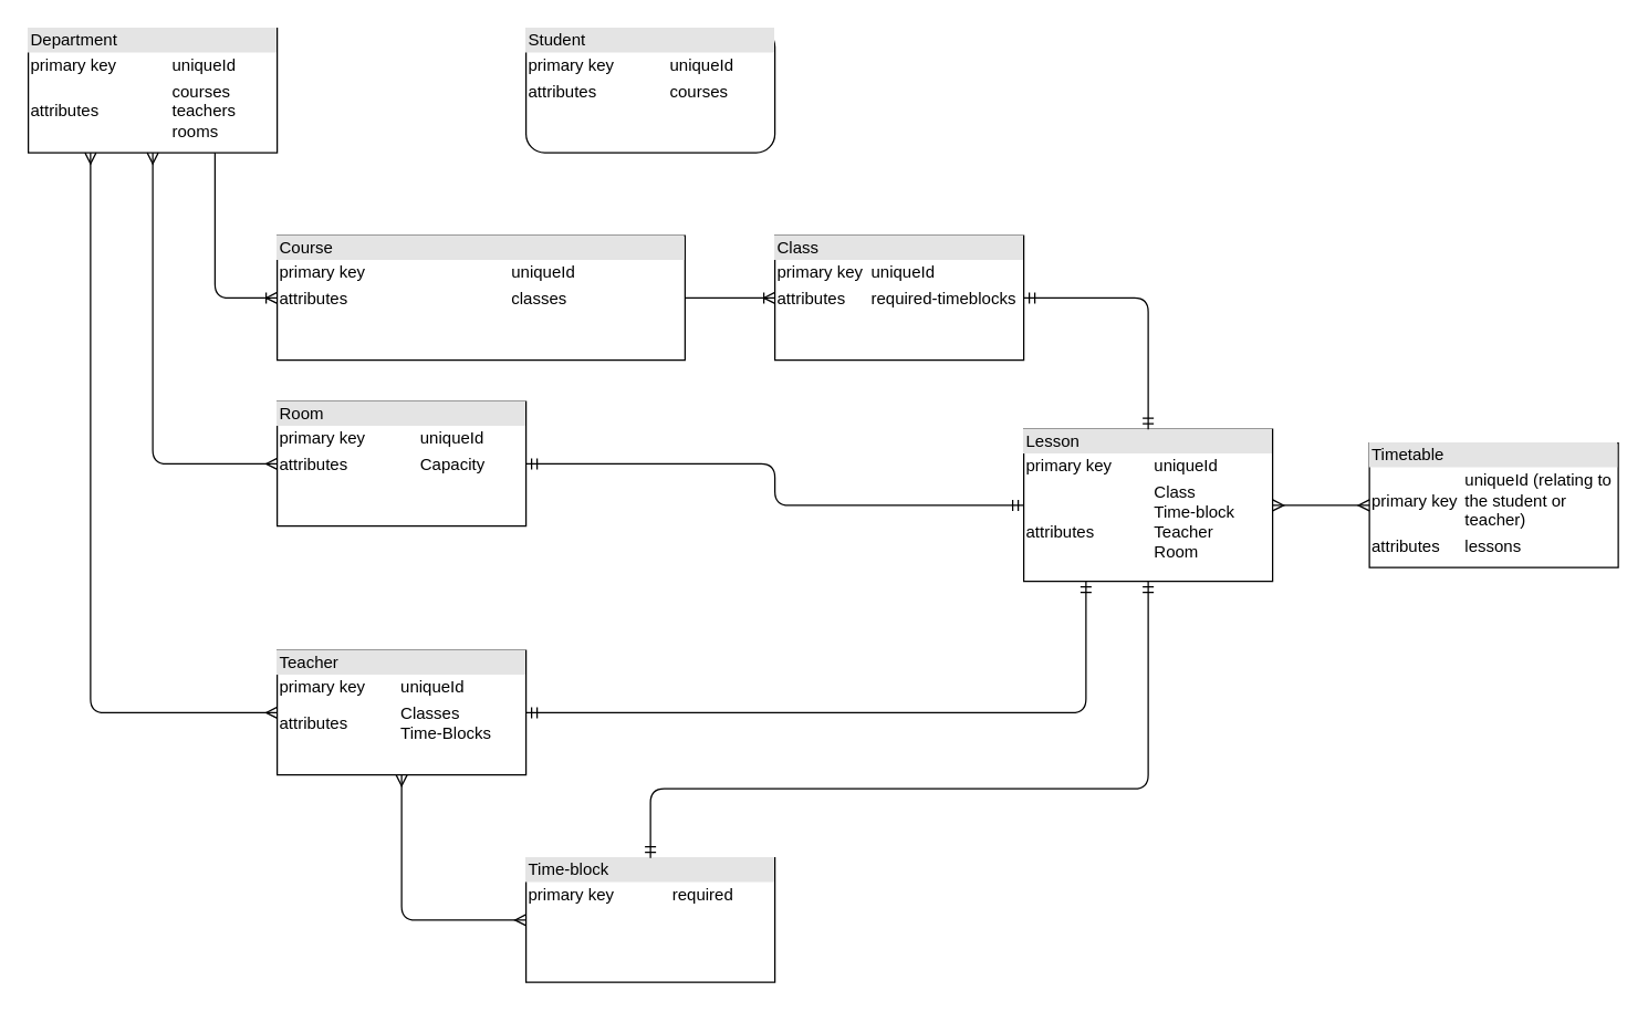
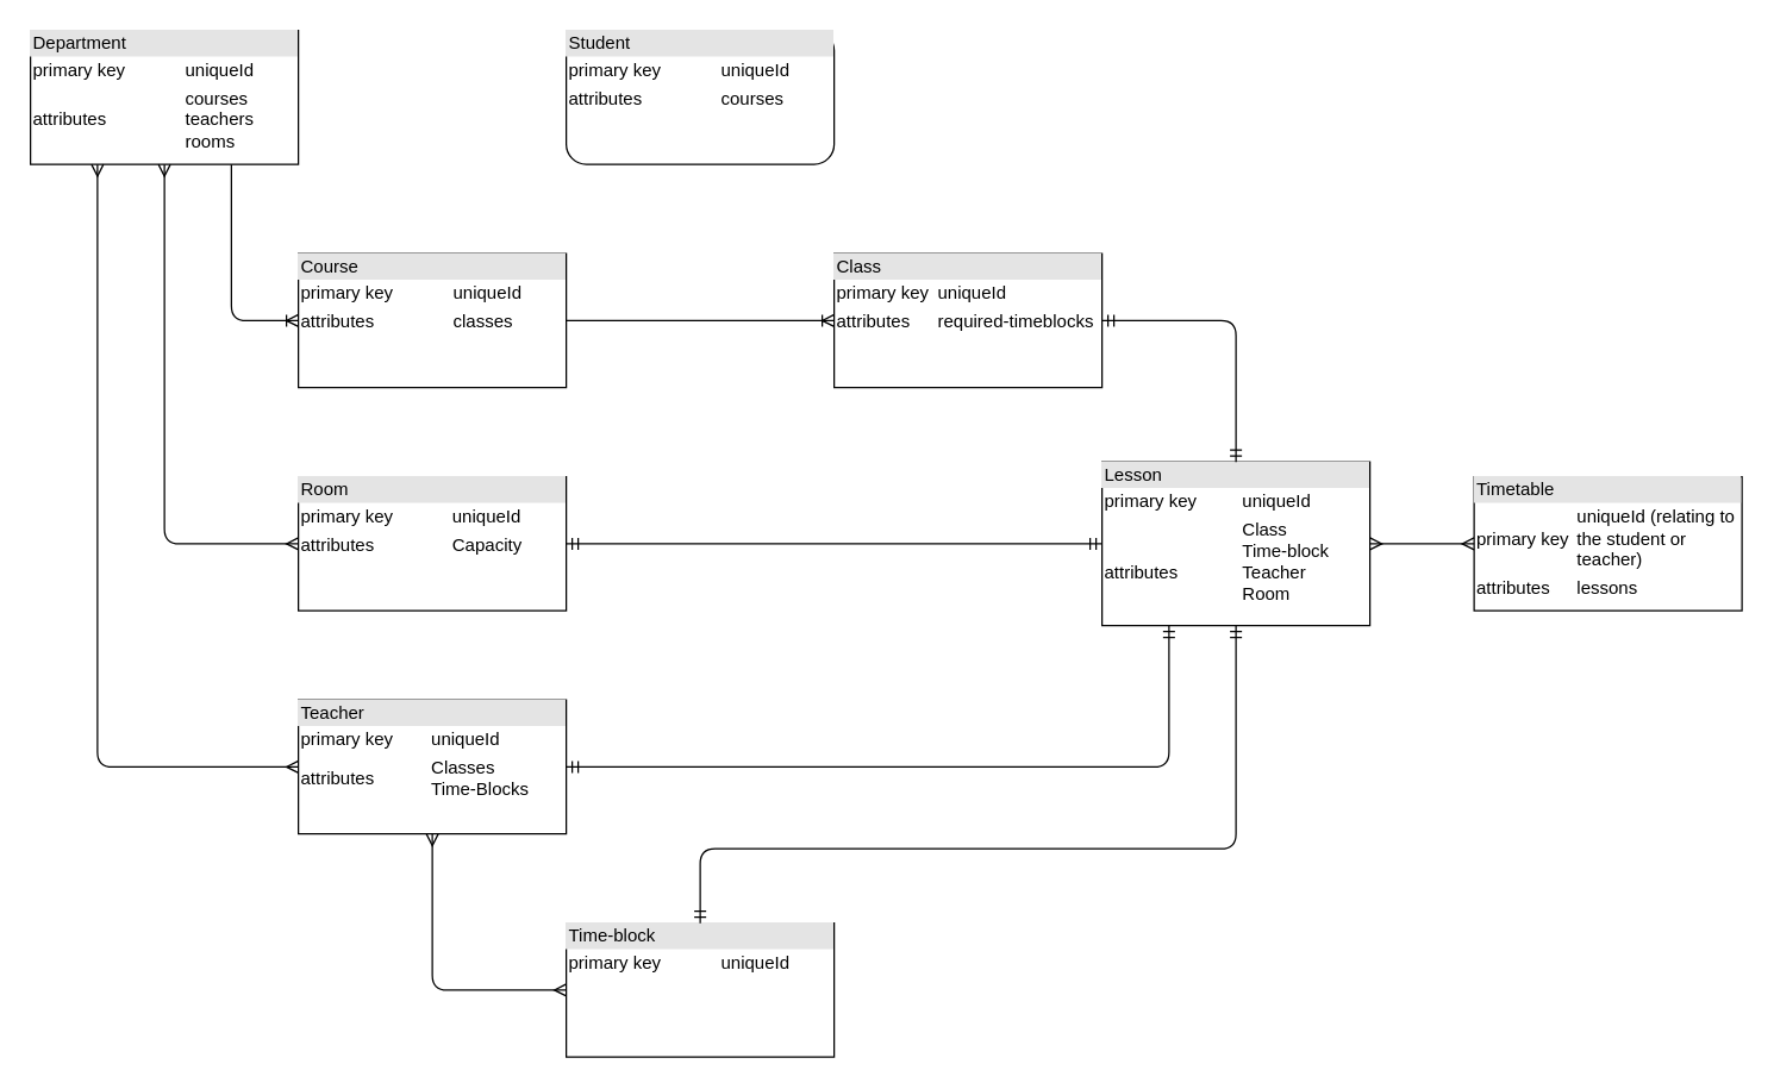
- <mxCell id="4" value="&lt;div style=&quot;box-sizing: border-box ; width: 100% ; background: #e4e4e4 ; padding: 2px&quot;&gt;Course&lt;br&gt;&lt;/div&gt;&lt;table style=&quot;width: 100% ; font-size: 1em&quot; cellspacing=&quot;0&quot; cellpadding=&quot;2&quot;&gt;&lt;tbody&gt;&lt;tr&gt;&lt;td&gt;primary key&lt;br&gt;&lt;/td&gt;&lt;td&gt;uniqueId&lt;/td&gt;&lt;/tr&gt;&lt;tr&gt;&lt;td&gt;attributes&lt;/td&gt;&lt;td&gt;classes&lt;br&gt;&lt;/td&gt;&lt;/tr&gt;&lt;tr&gt;&lt;td&gt;&lt;br&gt;&lt;/td&gt;&lt;td&gt;&lt;br&gt;&lt;/td&gt;&lt;/tr&gt;&lt;/tbody&gt;&lt;/table&gt;" style="verticalAlign=top;align=left;overflow=fill;html=1;" vertex="1" parent="1"><mxGeometry x="200" y="170" width="295" height="90" as="geometry" /></mxCell>
+ <mxCell id="4" value="&lt;div style=&quot;box-sizing: border-box ; width: 100% ; background: #e4e4e4 ; padding: 2px&quot;&gt;Course&lt;br&gt;&lt;/div&gt;&lt;table style=&quot;width: 100% ; font-size: 1em&quot; cellspacing=&quot;0&quot; cellpadding=&quot;2&quot;&gt;&lt;tbody&gt;&lt;tr&gt;&lt;td&gt;primary key&lt;br&gt;&lt;/td&gt;&lt;td&gt;uniqueId&lt;/td&gt;&lt;/tr&gt;&lt;tr&gt;&lt;td&gt;attributes&lt;/td&gt;&lt;td&gt;classes&lt;br&gt;&lt;/td&gt;&lt;/tr&gt;&lt;tr&gt;&lt;td&gt;&lt;br&gt;&lt;/td&gt;&lt;td&gt;&lt;br&gt;&lt;/td&gt;&lt;/tr&gt;&lt;/tbody&gt;&lt;/table&gt;" style="verticalAlign=top;align=left;overflow=fill;html=1;" vertex="1" parent="1"><mxGeometry x="200" y="170" width="180" height="90" as="geometry" /></mxCell>
- <mxCell id="8" value="&lt;div style=&quot;box-sizing: border-box ; width: 100% ; background: #e4e4e4 ; padding: 2px&quot;&gt;Room&lt;/div&gt;&lt;table style=&quot;width: 100% ; font-size: 1em&quot; cellspacing=&quot;0&quot; cellpadding=&quot;2&quot;&gt;&lt;tbody&gt;&lt;tr&gt;&lt;td&gt;primary key&lt;br&gt;&lt;/td&gt;&lt;td&gt;uniqueId&lt;/td&gt;&lt;/tr&gt;&lt;tr&gt;&lt;td&gt;attributes&lt;/td&gt;&lt;td&gt;Capacity&lt;br&gt;&lt;/td&gt;&lt;/tr&gt;&lt;tr&gt;&lt;td&gt;&lt;br&gt;&lt;/td&gt;&lt;td&gt;&lt;br&gt;&lt;/td&gt;&lt;/tr&gt;&lt;/tbody&gt;&lt;/table&gt;" style="verticalAlign=top;align=left;overflow=fill;html=1;" vertex="1" parent="1"><mxGeometry x="200" y="290" width="180" height="90" as="geometry" /></mxCell>
+ <mxCell id="8" value="&lt;div style=&quot;box-sizing: border-box ; width: 100% ; background: #e4e4e4 ; padding: 2px&quot;&gt;Room&lt;/div&gt;&lt;table style=&quot;width: 100% ; font-size: 1em&quot; cellspacing=&quot;0&quot; cellpadding=&quot;2&quot;&gt;&lt;tbody&gt;&lt;tr&gt;&lt;td&gt;primary key&lt;br&gt;&lt;/td&gt;&lt;td&gt;uniqueId&lt;/td&gt;&lt;/tr&gt;&lt;tr&gt;&lt;td&gt;attributes&lt;/td&gt;&lt;td&gt;Capacity&lt;br&gt;&lt;/td&gt;&lt;/tr&gt;&lt;tr&gt;&lt;td&gt;&lt;br&gt;&lt;/td&gt;&lt;td&gt;&lt;br&gt;&lt;/td&gt;&lt;/tr&gt;&lt;/tbody&gt;&lt;/table&gt;" style="verticalAlign=top;align=left;overflow=fill;html=1;" vertex="1" parent="1"><mxGeometry x="200" y="320" width="180" height="90" as="geometry" /></mxCell>
- <mxCell id="11" value="&lt;div style=&quot;box-sizing: border-box ; width: 100% ; background: #e4e4e4 ; padding: 2px&quot;&gt;Time-block&lt;br&gt;&lt;/div&gt;&lt;table style=&quot;width: 100% ; font-size: 1em&quot; cellspacing=&quot;0&quot; cellpadding=&quot;2&quot;&gt;&lt;tbody&gt;&lt;tr&gt;&lt;td&gt;primary key&lt;br&gt;&lt;/td&gt;&lt;td&gt;required&lt;/td&gt;&lt;/tr&gt;&lt;tr&gt;&lt;td&gt;&lt;br&gt;&lt;/td&gt;&lt;td&gt;&lt;br&gt;&lt;/td&gt;&lt;/tr&gt;&lt;tr&gt;&lt;td&gt;&lt;br&gt;&lt;/td&gt;&lt;td&gt;&lt;br&gt;&lt;/td&gt;&lt;/tr&gt;&lt;/tbody&gt;&lt;/table&gt;" style="verticalAlign=top;align=left;overflow=fill;html=1;" vertex="1" parent="1"><mxGeometry x="380" y="620" width="180" height="90" as="geometry" /></mxCell>
+ <mxCell id="11" value="&lt;div style=&quot;box-sizing: border-box ; width: 100% ; background: #e4e4e4 ; padding: 2px&quot;&gt;Time-block&lt;br&gt;&lt;/div&gt;&lt;table style=&quot;width: 100% ; font-size: 1em&quot; cellspacing=&quot;0&quot; cellpadding=&quot;2&quot;&gt;&lt;tbody&gt;&lt;tr&gt;&lt;td&gt;primary key&lt;br&gt;&lt;/td&gt;&lt;td&gt;uniqueId&lt;/td&gt;&lt;/tr&gt;&lt;tr&gt;&lt;td&gt;&lt;br&gt;&lt;/td&gt;&lt;td&gt;&lt;br&gt;&lt;/td&gt;&lt;/tr&gt;&lt;tr&gt;&lt;td&gt;&lt;br&gt;&lt;/td&gt;&lt;td&gt;&lt;br&gt;&lt;/td&gt;&lt;/tr&gt;&lt;/tbody&gt;&lt;/table&gt;" style="verticalAlign=top;align=left;overflow=fill;html=1;" vertex="1" parent="1"><mxGeometry x="380" y="620" width="180" height="90" as="geometry" /></mxCell>
